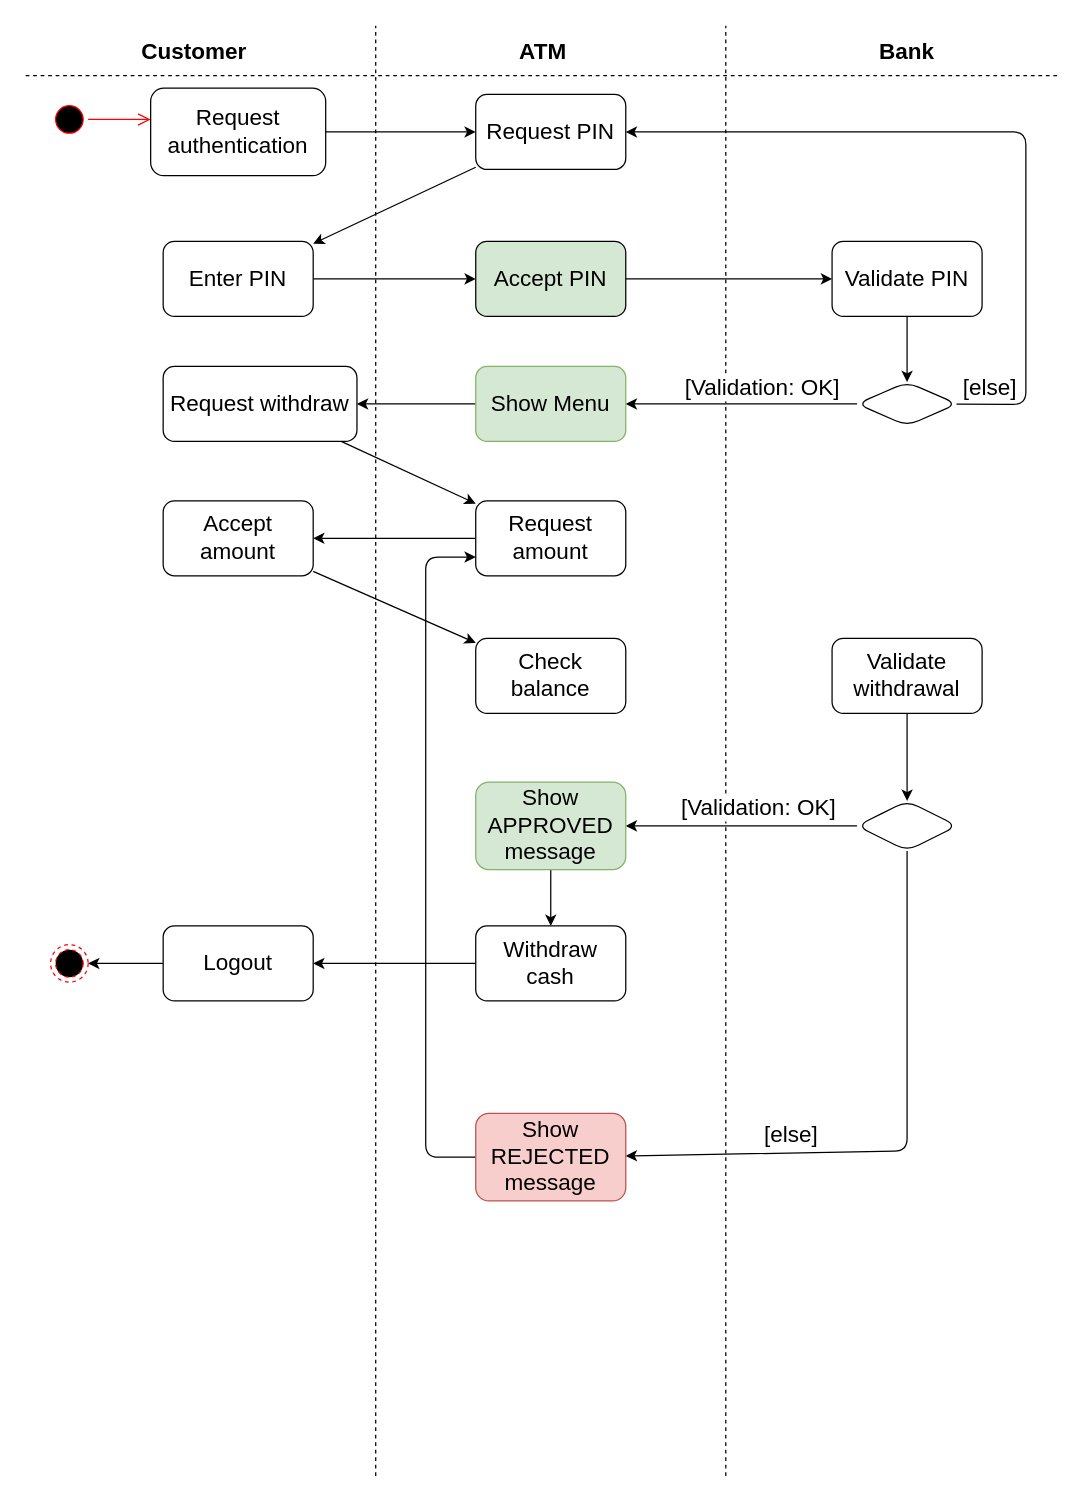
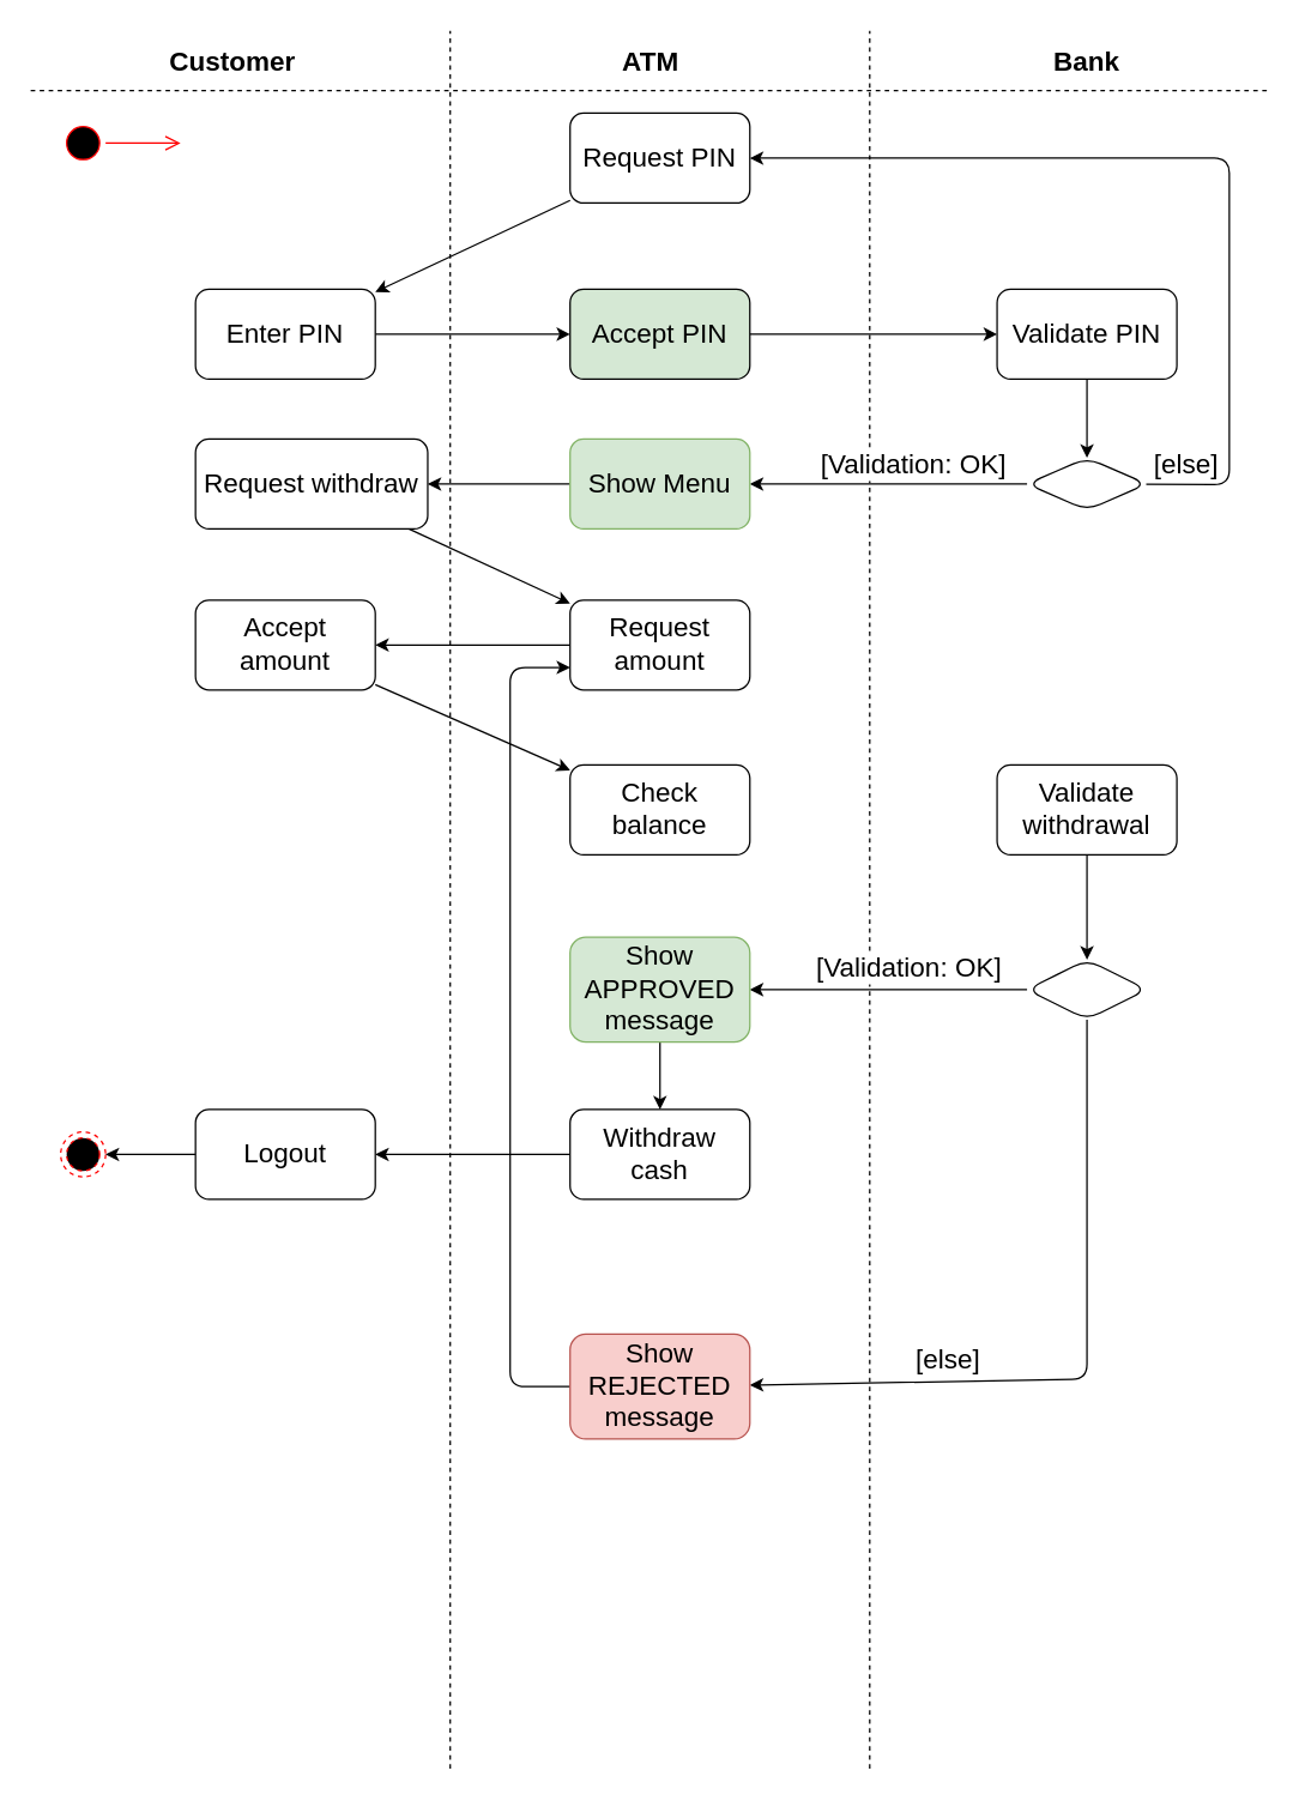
- <mxCell id="12" value="Request authentication" style="rounded=1;whiteSpace=wrap;html=1;fontSize=18;" vertex="1" parent="1"><mxGeometry x="120" y="70" width="140" height="70" as="geometry" /></mxCell>
- <mxCell id="16" value="" style="endArrow=classic;html=1;fontSize=18;exitX=1;exitY=0.5;exitDx=0;exitDy=0;entryX=0;entryY=0.5;entryDx=0;entryDy=0;" edge="1" parent="1" source="12" target="15"><mxGeometry width="50" height="50" relative="1" as="geometry"><mxPoint x="470" y="160" as="sourcePoint" /><mxPoint x="520" y="110" as="targetPoint" /></mxGeometry></mxCell>
